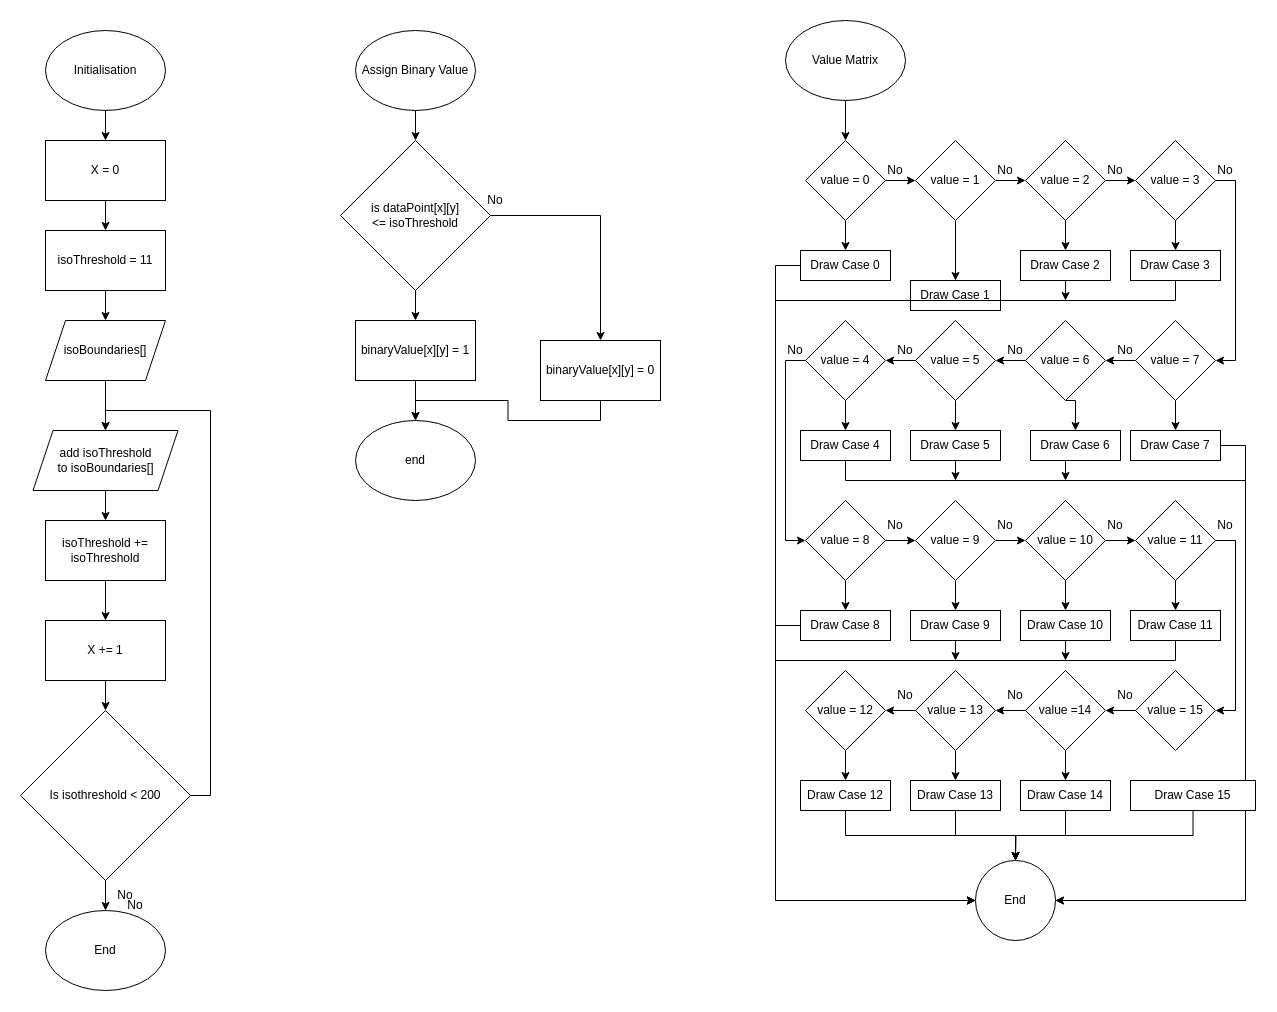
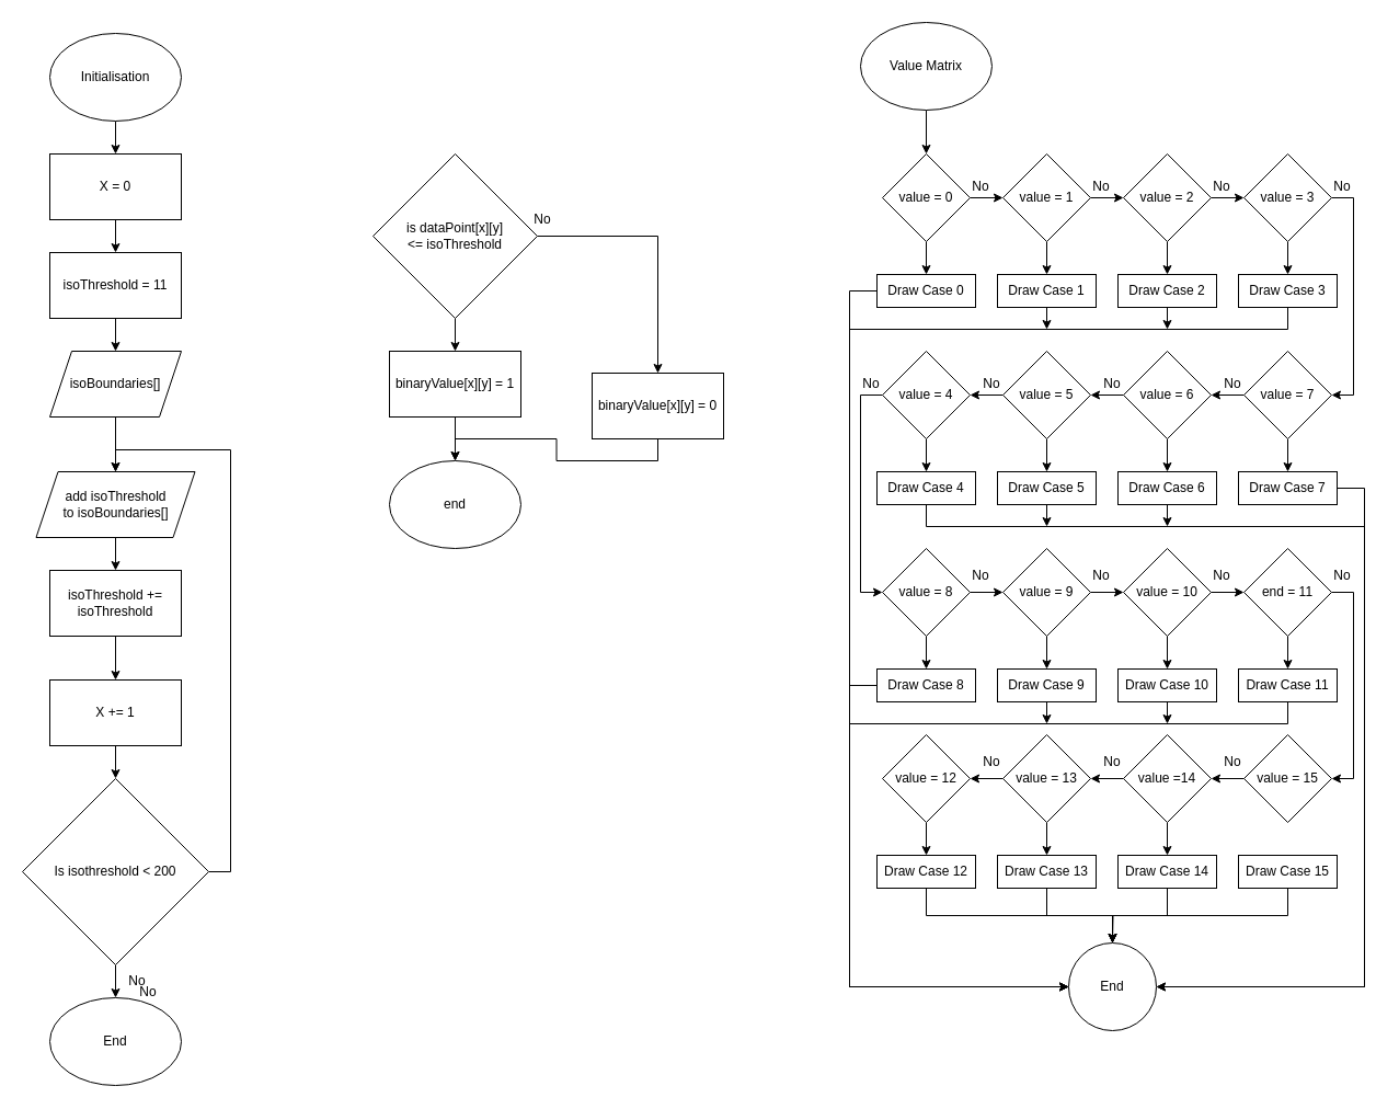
- <mxCell id="21" value="Assign Binary Value" style="ellipse;whiteSpace=wrap;html=1;" vertex="1" parent="1"><mxGeometry x="355" y="30" width="120" height="80" as="geometry" /></mxCell>
- <mxCell id="20" style="edgeStyle=orthogonalEdgeStyle;rounded=0;orthogonalLoop=1;jettySize=auto;html=1;exitX=0.5;exitY=1;exitDx=0;exitDy=0;entryX=0.5;entryY=0;entryDx=0;entryDy=0;" edge="1" parent="1" source="21" target="24"><mxGeometry relative="1" as="geometry" /></mxCell>
- <mxCell id="81" value="Draw Case 1" style="rounded=0;whiteSpace=wrap;html=1;" vertex="1" parent="1"><mxGeometry x="910" y="280" width="90" height="30" as="geometry" /></mxCell>
+ <mxCell id="81" value="Draw Case 1" style="rounded=0;whiteSpace=wrap;html=1;" vertex="1" parent="1"><mxGeometry x="910" y="250" width="90" height="30" as="geometry" /></mxCell>
- <mxCell id="91" value="Draw Case 6" style="rounded=0;whiteSpace=wrap;html=1;" vertex="1" parent="1"><mxGeometry x="1030" y="430" width="90" height="30" as="geometry" /></mxCell>
+ <mxCell id="91" value="Draw Case 6" style="rounded=0;whiteSpace=wrap;html=1;" vertex="1" parent="1"><mxGeometry x="1020" y="430" width="90" height="30" as="geometry" /></mxCell>
- <mxCell id="67" value="value = 11" style="rhombus;whiteSpace=wrap;html=1;" vertex="1" parent="1"><mxGeometry x="1135" y="500" width="80" height="80" as="geometry" /></mxCell>
+ <mxCell id="67" value="end = 11" style="rhombus;whiteSpace=wrap;html=1;" vertex="1" parent="1"><mxGeometry x="1135" y="500" width="80" height="80" as="geometry" /></mxCell>
- <mxCell id="109" value="Draw Case 15" style="rounded=0;whiteSpace=wrap;html=1;" vertex="1" parent="1"><mxGeometry x="1130" y="780" width="125" height="30" as="geometry" /></mxCell>
+ <mxCell id="109" value="Draw Case 15" style="rounded=0;whiteSpace=wrap;html=1;" vertex="1" parent="1"><mxGeometry x="1130" y="780" width="90" height="30" as="geometry" /></mxCell>
